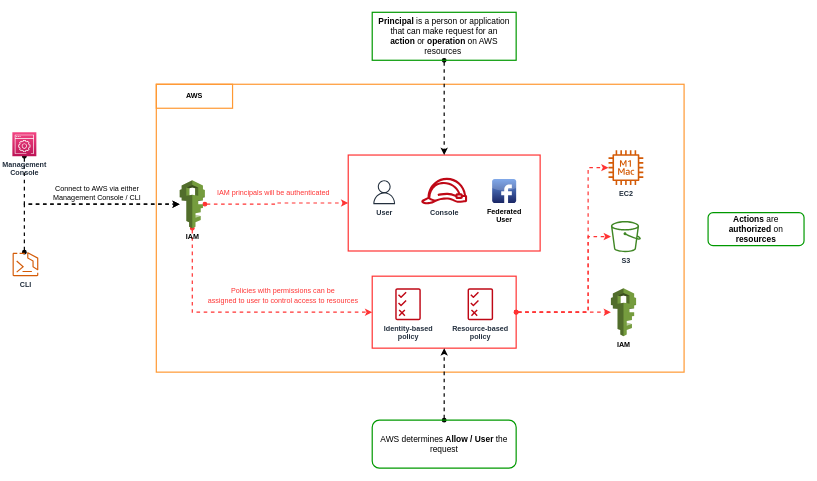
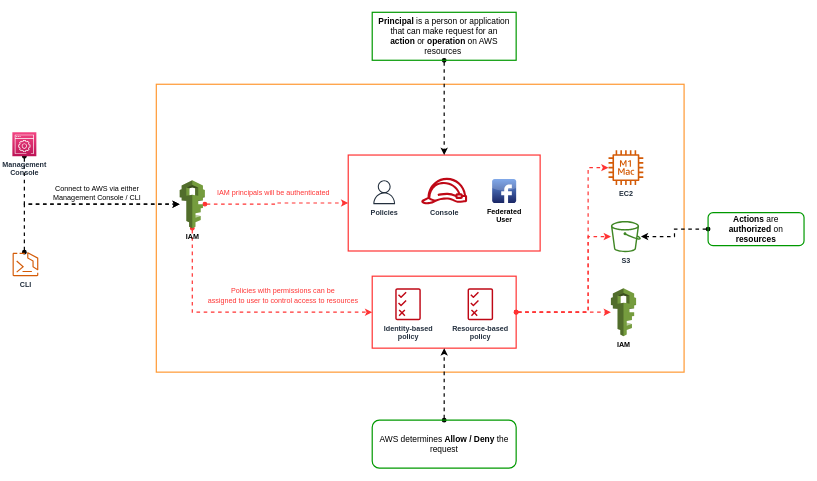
- <mxCell id="3" value="&lt;b&gt;AWS&lt;/b&gt;" style="rounded=0;whiteSpace=wrap;html=1;strokeColor=#FF9933;strokeWidth=2;fillColor=none;" vertex="1" parent="1"><mxGeometry x="260" y="140" width="127.15" height="40" as="geometry" /></mxCell>
- <mxCell id="15" value="&lt;b&gt;User&lt;/b&gt;" style="sketch=0;outlineConnect=0;fontColor=#232F3E;gradientColor=none;fillColor=#232F3D;strokeColor=none;dashed=0;verticalLabelPosition=bottom;verticalAlign=top;align=center;html=1;fontSize=12;fontStyle=0;aspect=fixed;pointerEvents=1;shape=mxgraph.aws4.user;labelBackgroundColor=none;strokeWidth=2;" vertex="1" parent="1"><mxGeometry x="620" y="300" width="40" height="40" as="geometry" /></mxCell>
+ <mxCell id="15" value="&lt;b&gt;Policies&lt;/b&gt;" style="sketch=0;outlineConnect=0;fontColor=#232F3E;gradientColor=none;fillColor=#232F3D;strokeColor=none;dashed=0;verticalLabelPosition=bottom;verticalAlign=top;align=center;html=1;fontSize=12;fontStyle=0;aspect=fixed;pointerEvents=1;shape=mxgraph.aws4.user;labelBackgroundColor=none;strokeWidth=2;" vertex="1" parent="1"><mxGeometry x="620" y="300" width="40" height="40" as="geometry" /></mxCell>
+ <mxCell id="31" style="edgeStyle=orthogonalEdgeStyle;rounded=0;orthogonalLoop=1;jettySize=auto;html=1;dashed=1;strokeColor=#000000;strokeWidth=2;fontSize=12;fontColor=#FF3333;startArrow=oval;startFill=1;" edge="1" parent="1" source="32" target="29"><mxGeometry relative="1" as="geometry" /></mxCell>
- <mxCell id="27" value="AWS determines &lt;b&gt;Allow / User&lt;/b&gt;&amp;nbsp;the request" style="rounded=1;whiteSpace=wrap;html=1;labelBackgroundColor=none;strokeColor=#009900;strokeWidth=2;fontSize=14;fontColor=#000000;fillColor=none;" vertex="1" parent="1"><mxGeometry x="620" y="700" width="240" height="80" as="geometry" /></mxCell>
+ <mxCell id="27" value="AWS determines &lt;b&gt;Allow / Deny&lt;/b&gt;&amp;nbsp;the request" style="rounded=1;whiteSpace=wrap;html=1;labelBackgroundColor=none;strokeColor=#009900;strokeWidth=2;fontSize=14;fontColor=#000000;fillColor=none;" vertex="1" parent="1"><mxGeometry x="620" y="700" width="240" height="80" as="geometry" /></mxCell>
